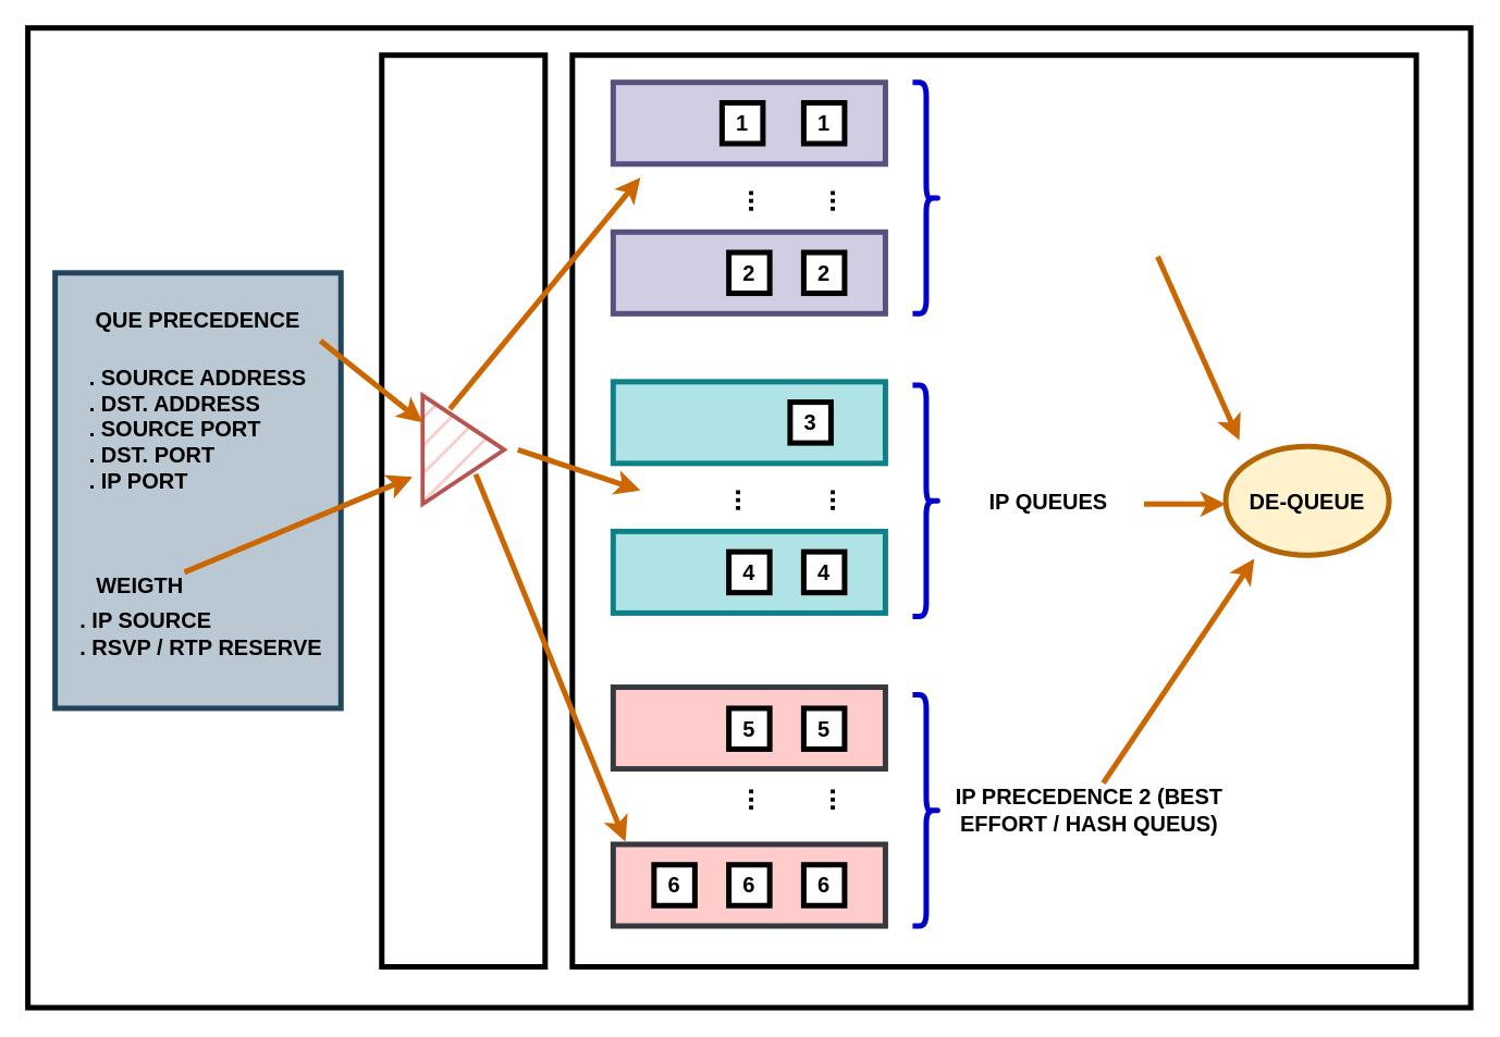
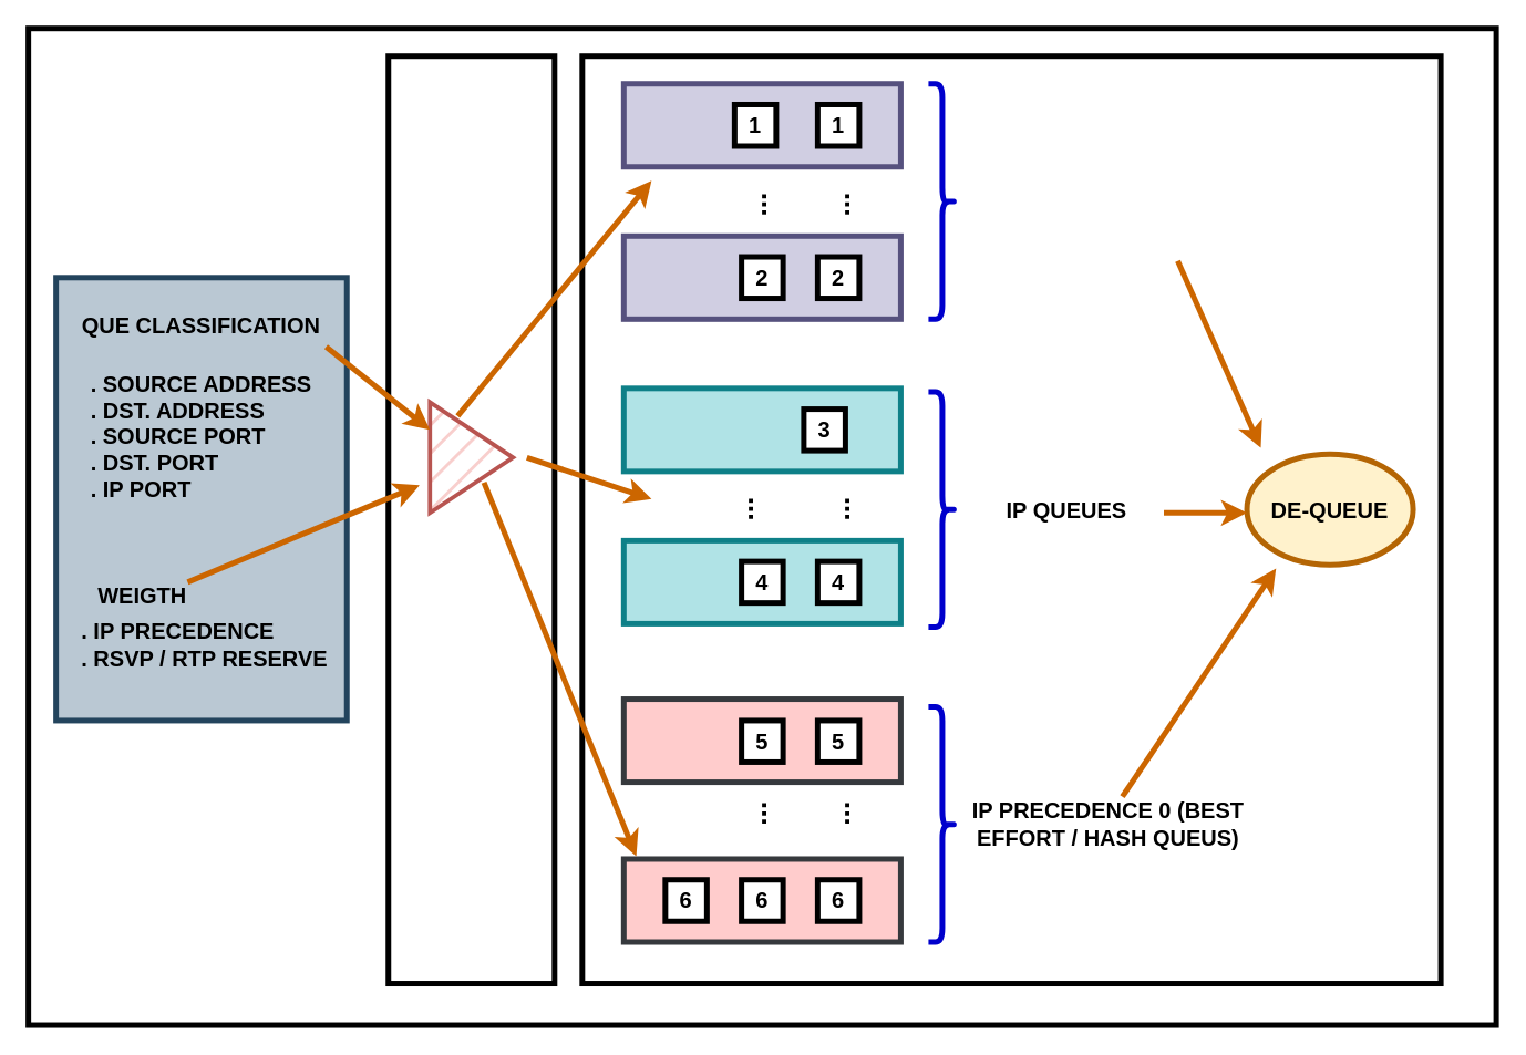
- <mxCell id="7" value="QUE PRECEDENCE" style="text;html=1;strokeColor=none;fillColor=none;align=center;verticalAlign=middle;whiteSpace=wrap;rounded=0;fontSize=16;fontStyle=1" vertex="1" parent="1"><mxGeometry x="55" y="220" width="180" height="30" as="geometry" /></mxCell>
+ <mxCell id="7" value="QUE CLASSIFICATION" style="text;html=1;strokeColor=none;fillColor=none;align=center;verticalAlign=middle;whiteSpace=wrap;rounded=0;fontSize=16;fontStyle=1" vertex="1" parent="1"><mxGeometry x="55" y="220" width="180" height="30" as="geometry" /></mxCell>
- <mxCell id="10" value="&lt;div align=&quot;left&quot;&gt;. IP SOURCE&lt;/div&gt;&lt;div align=&quot;left&quot;&gt;. RSVP / RTP RESERVE&lt;br&gt;&lt;/div&gt;" style="text;html=1;strokeColor=none;fillColor=none;align=center;verticalAlign=middle;whiteSpace=wrap;rounded=0;fontSize=16;fontStyle=1" vertex="1" parent="1"><mxGeometry x="55" y="440" width="185" height="50" as="geometry" /></mxCell>
+ <mxCell id="10" value="&lt;div align=&quot;left&quot;&gt;. IP PRECEDENCE&lt;/div&gt;&lt;div align=&quot;left&quot;&gt;. RSVP / RTP RESERVE&lt;br&gt;&lt;/div&gt;" style="text;html=1;strokeColor=none;fillColor=none;align=center;verticalAlign=middle;whiteSpace=wrap;rounded=0;fontSize=16;fontStyle=1" vertex="1" parent="1"><mxGeometry x="55" y="440" width="185" height="50" as="geometry" /></mxCell>
- <mxCell id="45" value="&lt;span style=&quot;font-size: 16px;&quot;&gt;IP PRECEDENCE 2 (BEST EFFORT / HASH QUEUS)&lt;br style=&quot;font-size: 16px;&quot;&gt;&lt;/span&gt;" style="text;html=1;strokeColor=none;fillColor=none;align=center;verticalAlign=middle;whiteSpace=wrap;rounded=0;fontSize=16;fontStyle=1" vertex="1" parent="1"><mxGeometry x="700" y="580" width="200" height="30" as="geometry" /></mxCell>
+ <mxCell id="45" value="&lt;span style=&quot;font-size: 16px;&quot;&gt;IP PRECEDENCE 0 (BEST EFFORT / HASH QUEUS)&lt;br style=&quot;font-size: 16px;&quot;&gt;&lt;/span&gt;" style="text;html=1;strokeColor=none;fillColor=none;align=center;verticalAlign=middle;whiteSpace=wrap;rounded=0;fontSize=16;fontStyle=1" vertex="1" parent="1"><mxGeometry x="700" y="580" width="200" height="30" as="geometry" /></mxCell>
